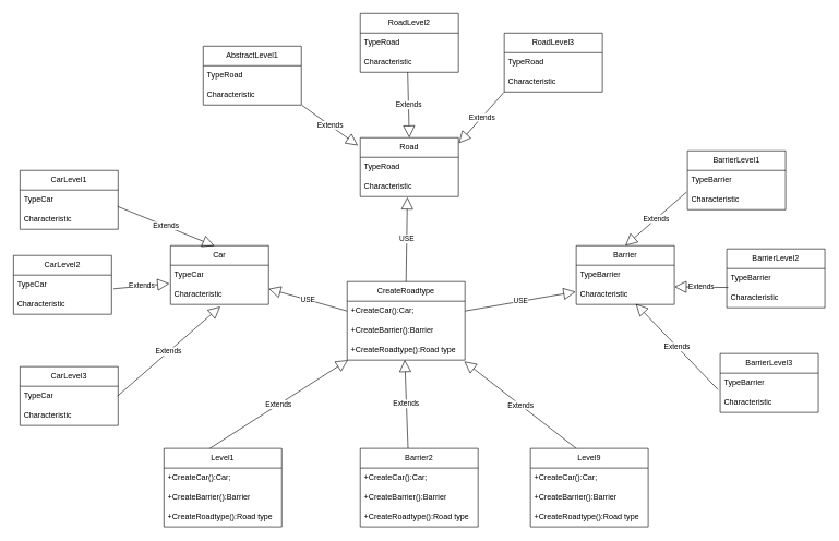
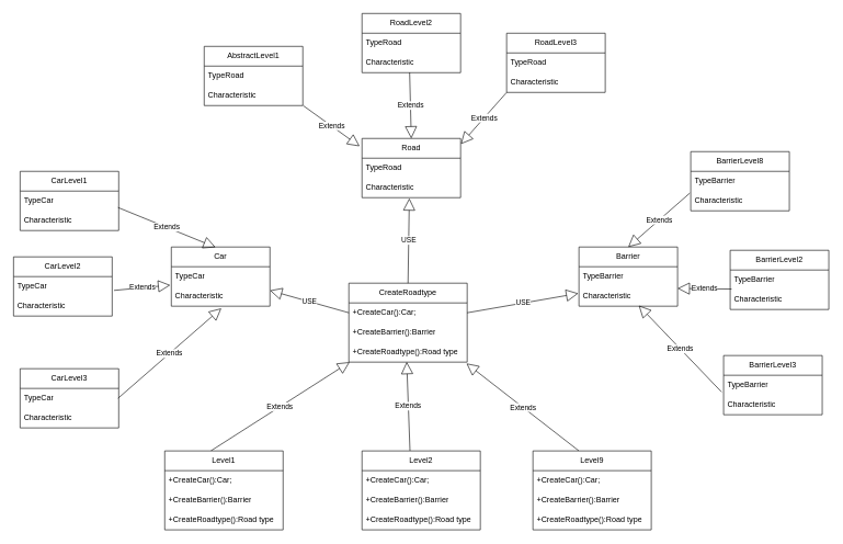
- <mxCell id="57" value="BarrierLevel1" style="swimlane;fontStyle=0;childLayout=stackLayout;horizontal=1;startSize=30;horizontalStack=0;resizeParent=1;resizeParentMax=0;resizeLast=0;collapsible=1;marginBottom=0;whiteSpace=wrap;html=1;" parent="1" vertex="1"><mxGeometry x="1050" y="230" width="150" height="90" as="geometry" /></mxCell>
+ <mxCell id="57" value="BarrierLevel8" style="swimlane;fontStyle=0;childLayout=stackLayout;horizontal=1;startSize=30;horizontalStack=0;resizeParent=1;resizeParentMax=0;resizeLast=0;collapsible=1;marginBottom=0;whiteSpace=wrap;html=1;" parent="1" vertex="1"><mxGeometry x="1050" y="230" width="150" height="90" as="geometry" /></mxCell>
- <mxCell id="25" value="Barrier2" style="swimlane;fontStyle=0;childLayout=stackLayout;horizontal=1;startSize=30;horizontalStack=0;resizeParent=1;resizeParentMax=0;resizeLast=0;collapsible=1;marginBottom=0;whiteSpace=wrap;html=1;" parent="1" vertex="1"><mxGeometry x="550" y="685" width="180" height="120" as="geometry" /></mxCell>
+ <mxCell id="25" value="Level2" style="swimlane;fontStyle=0;childLayout=stackLayout;horizontal=1;startSize=30;horizontalStack=0;resizeParent=1;resizeParentMax=0;resizeLast=0;collapsible=1;marginBottom=0;whiteSpace=wrap;html=1;" parent="1" vertex="1"><mxGeometry x="550" y="685" width="180" height="120" as="geometry" /></mxCell>
